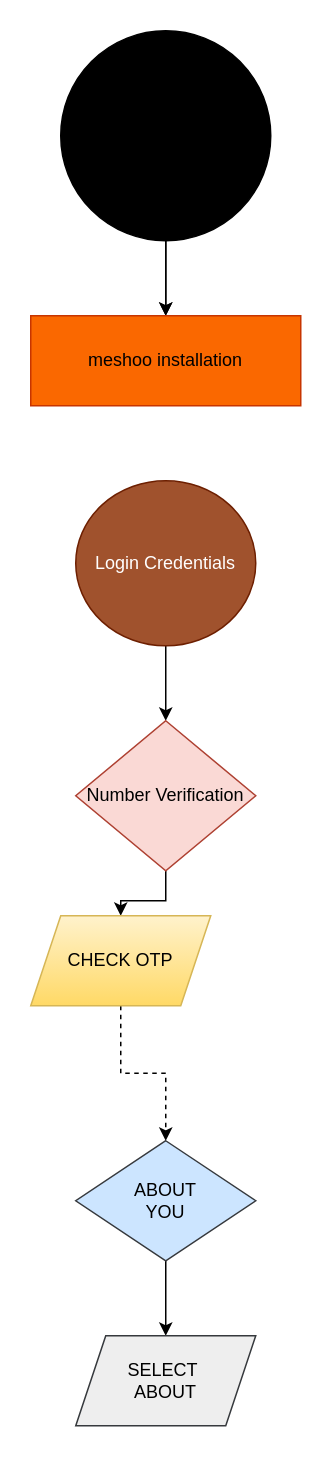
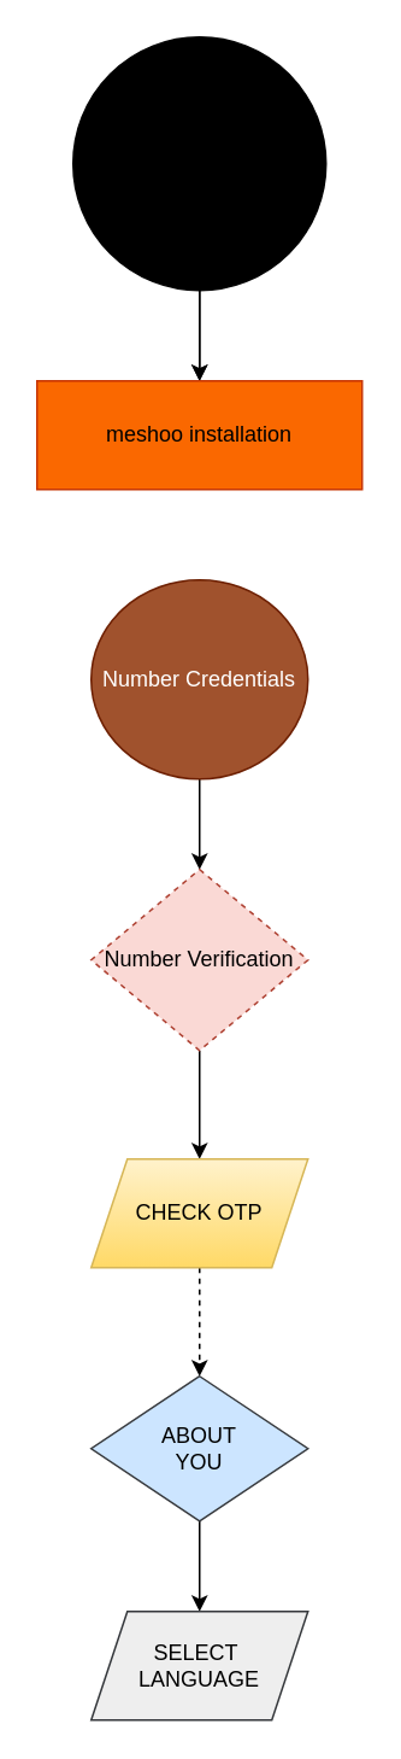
- <mxCell id="7" value="Login Credentials" style="ellipse;whiteSpace=wrap;html=1;fillColor=#a0522d;fontColor=#ffffff;strokeColor=#6D1F00;" vertex="1" parent="1"><mxGeometry x="50" y="320" width="120" height="110" as="geometry" /></mxCell>
+ <mxCell id="7" value="Number Credentials" style="ellipse;whiteSpace=wrap;html=1;fillColor=#a0522d;fontColor=#ffffff;strokeColor=#6D1F00;" vertex="1" parent="1"><mxGeometry x="50" y="320" width="120" height="110" as="geometry" /></mxCell>
- <mxCell id="9" value="Number Verification" style="rhombus;whiteSpace=wrap;html=1;fillColor=#fad9d5;strokeColor=#ae4132;" vertex="1" parent="1"><mxGeometry x="50" y="480" width="120" height="100" as="geometry" /></mxCell>
+ <mxCell id="9" value="Number Verification" style="rhombus;whiteSpace=wrap;html=1;fillColor=#fad9d5;strokeColor=#ae4132;dashed=1;" vertex="1" parent="1"><mxGeometry x="50" y="480" width="120" height="100" as="geometry" /></mxCell>
- <mxCell id="11" value="CHECK OTP" style="shape=parallelogram;perimeter=parallelogramPerimeter;whiteSpace=wrap;html=1;fixedSize=1;fillColor=#fff2cc;gradientColor=#ffd966;strokeColor=#d6b656;" vertex="1" parent="1"><mxGeometry x="20" y="610" width="120" height="60" as="geometry" /></mxCell>
+ <mxCell id="11" value="CHECK OTP" style="shape=parallelogram;perimeter=parallelogramPerimeter;whiteSpace=wrap;html=1;fixedSize=1;fillColor=#fff2cc;gradientColor=#ffd966;strokeColor=#d6b656;" vertex="1" parent="1"><mxGeometry x="50" y="640" width="120" height="60" as="geometry" /></mxCell>
- <mxCell id="14" value="SELECT&amp;nbsp;&lt;div&gt;ABOUT&lt;/div&gt;" style="shape=parallelogram;perimeter=parallelogramPerimeter;whiteSpace=wrap;html=1;fixedSize=1;fillColor=#eeeeee;strokeColor=#36393d;" vertex="1" parent="1"><mxGeometry x="50" y="890" width="120" height="60" as="geometry" /></mxCell>
+ <mxCell id="14" value="SELECT&amp;nbsp;&lt;div&gt;LANGUAGE&lt;/div&gt;" style="shape=parallelogram;perimeter=parallelogramPerimeter;whiteSpace=wrap;html=1;fixedSize=1;fillColor=#eeeeee;strokeColor=#36393d;" vertex="1" parent="1"><mxGeometry x="50" y="890" width="120" height="60" as="geometry" /></mxCell>
